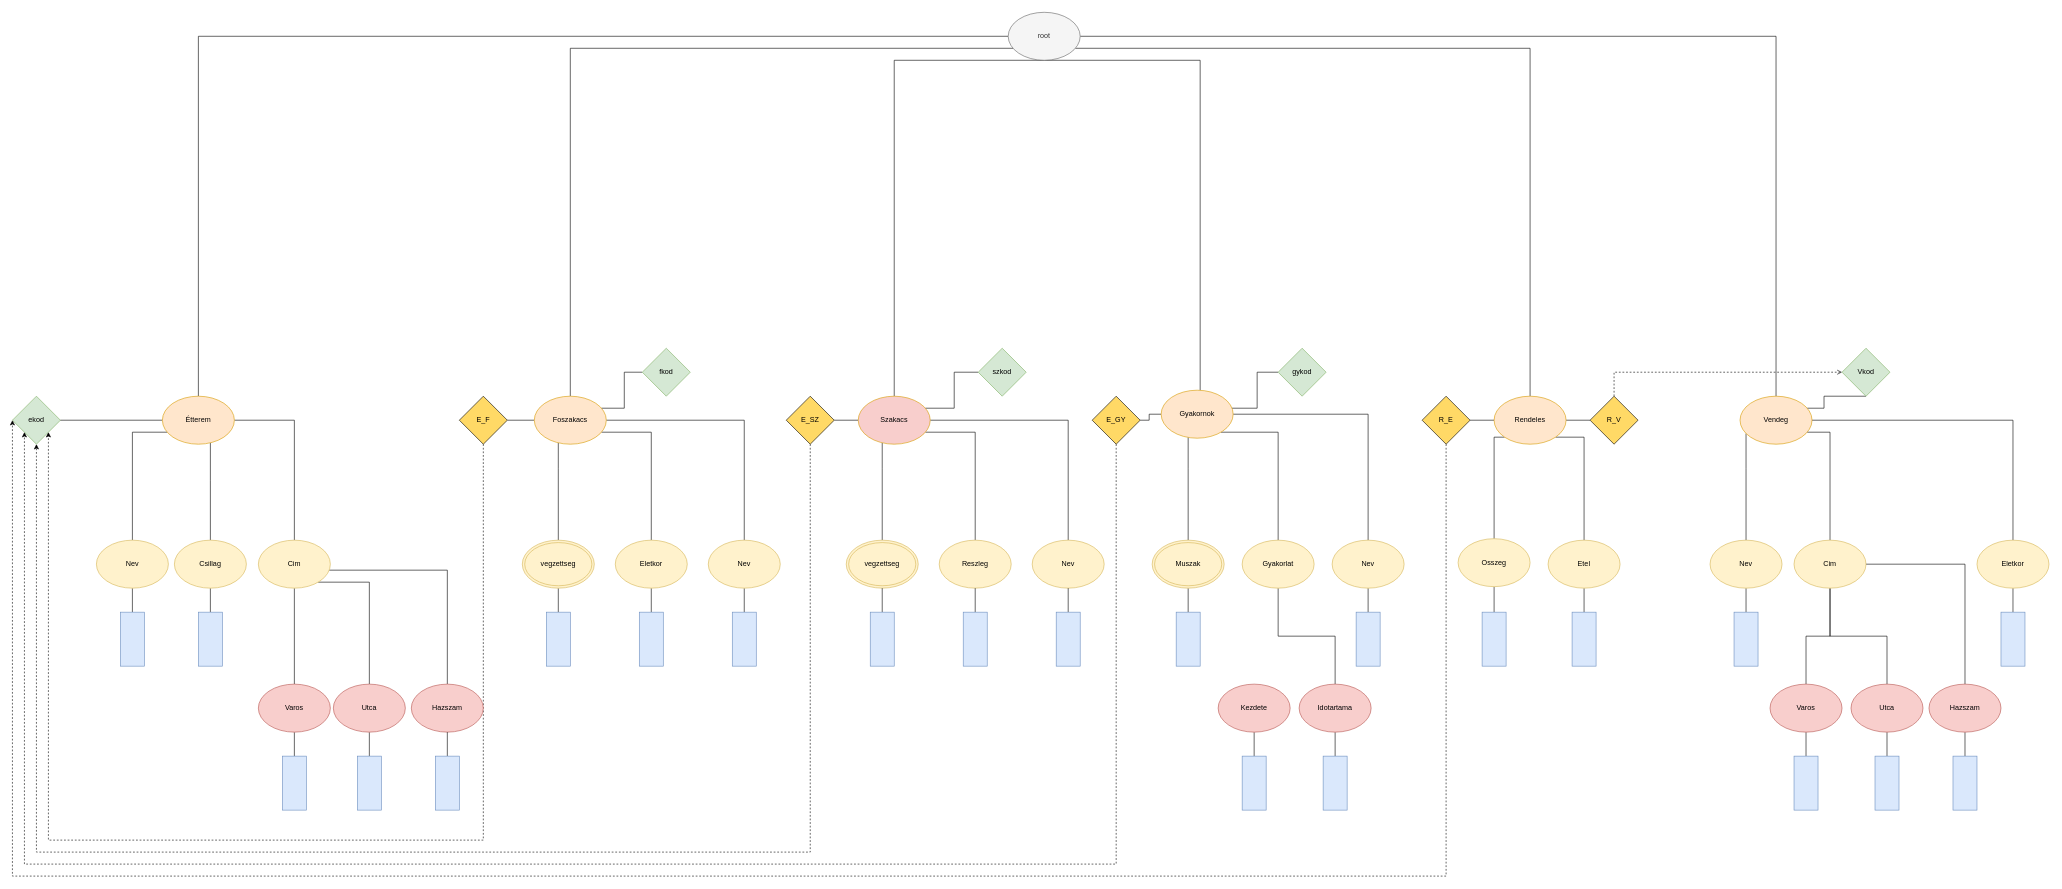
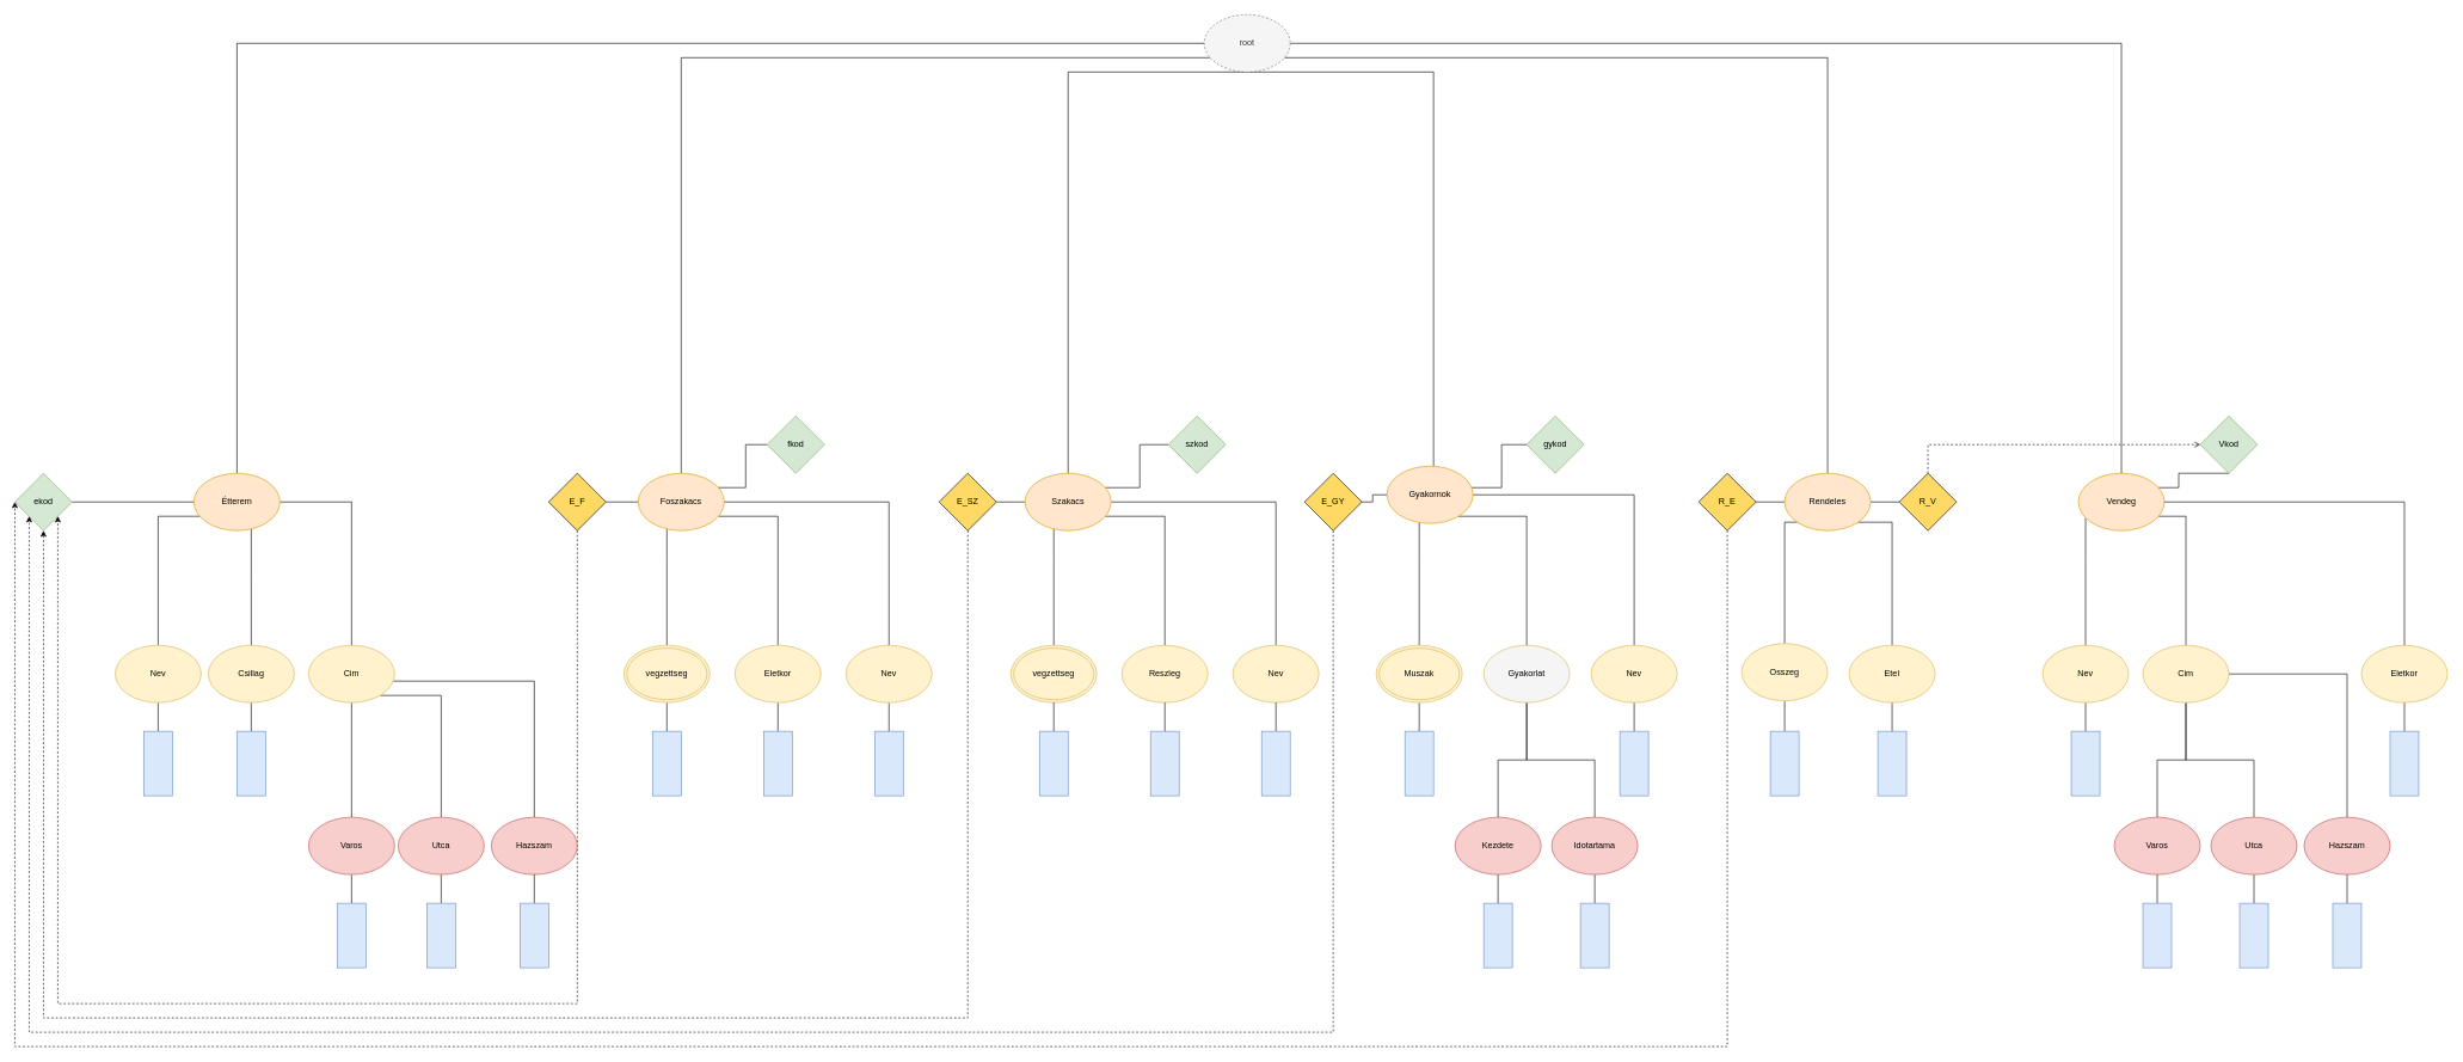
- <mxCell id="8" value="&lt;div&gt;root&lt;/div&gt;" style="ellipse;whiteSpace=wrap;html=1;fillColor=#f5f5f5;fontColor=#333333;strokeColor=#666666;" parent="1" vertex="1"><mxGeometry x="1680" y="20" width="120" height="80" as="geometry" /></mxCell>
+ <mxCell id="8" value="&lt;div&gt;root&lt;/div&gt;" style="ellipse;whiteSpace=wrap;html=1;fillColor=#f5f5f5;fontColor=#333333;strokeColor=#666666;dashed=1;" parent="1" vertex="1"><mxGeometry x="1680" y="20" width="120" height="80" as="geometry" /></mxCell>
- <mxCell id="48" value="Szakacs" style="ellipse;whiteSpace=wrap;html=1;fillColor=#f8cecc;strokeColor=#d79b00;" parent="1" vertex="1"><mxGeometry x="1430" y="660" width="120" height="80" as="geometry" /></mxCell>
+ <mxCell id="48" value="Szakacs" style="ellipse;whiteSpace=wrap;html=1;fillColor=#ffe6cc;strokeColor=#d79b00;" parent="1" vertex="1"><mxGeometry x="1430" y="660" width="120" height="80" as="geometry" /></mxCell>
- <mxCell id="65" value="Gyakorlat" style="ellipse;whiteSpace=wrap;html=1;fillColor=#fff2cc;strokeColor=#d6b656;" parent="1" vertex="1"><mxGeometry x="2070" y="900" width="120" height="80" as="geometry" /></mxCell>
+ <mxCell id="65" value="Gyakorlat" style="ellipse;whiteSpace=wrap;html=1;fillColor=#f5f5f5;strokeColor=#d6b656;" parent="1" vertex="1"><mxGeometry x="2070" y="900" width="120" height="80" as="geometry" /></mxCell>
+ <mxCell id="63" style="edgeStyle=orthogonalEdgeStyle;rounded=0;sketch=0;jumpStyle=none;orthogonalLoop=1;jettySize=auto;html=1;entryX=0.5;entryY=0;entryDx=0;entryDy=0;shadow=0;endArrow=none;endFill=0;targetPerimeterSpacing=0;elbow=vertical;" edge="1" parent="1" source="65" target="73"><mxGeometry relative="1" as="geometry" /></mxCell>
